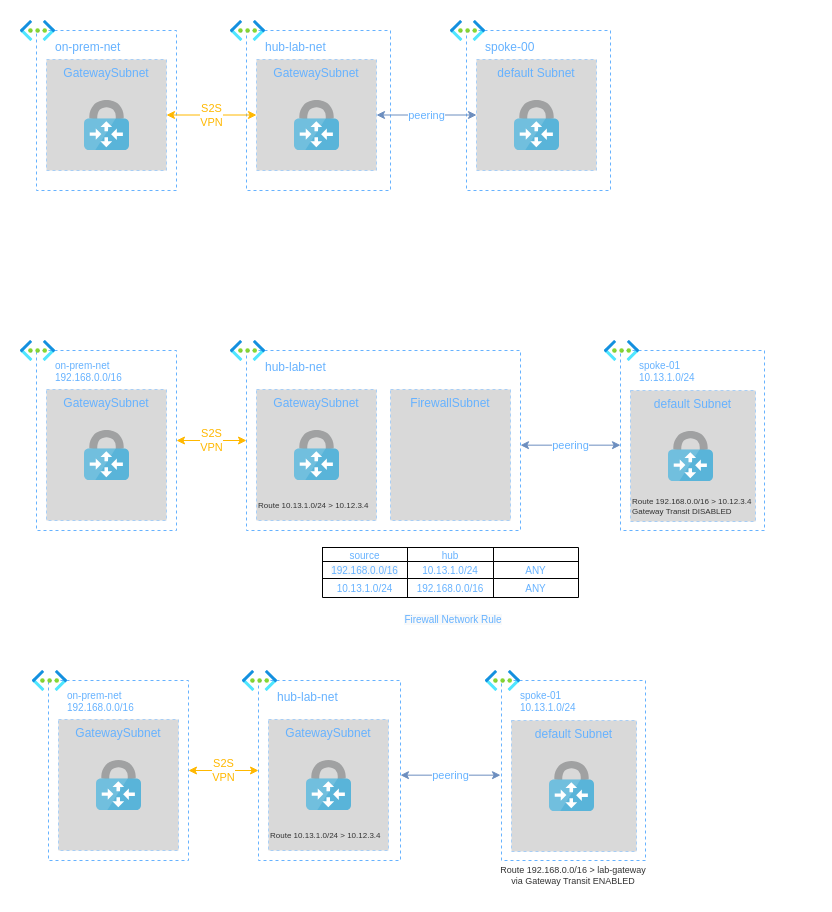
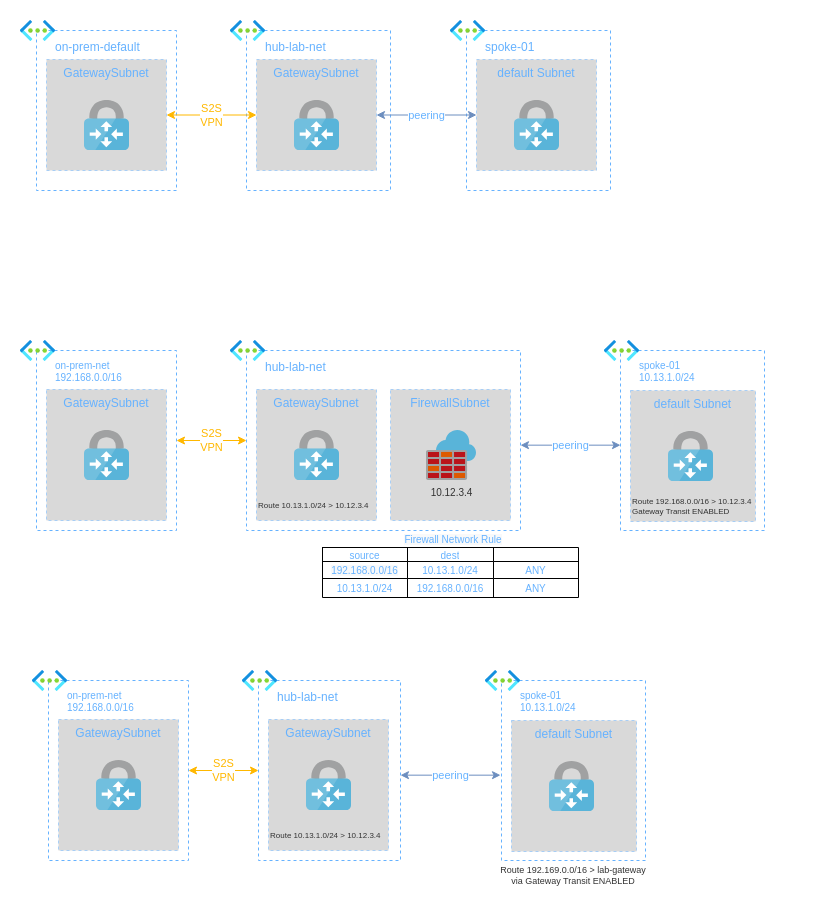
- <mxCell id="2" value="on-prem-net" style="rounded=0;whiteSpace=wrap;html=1;fillColor=none;dashed=1;align=left;verticalAlign=top;strokeColor=#66B2FF;fontColor=#66B2FF;spacingTop=3;spacingLeft=17;" vertex="1" parent="1"><mxGeometry x="36" y="30" width="140" height="160" as="geometry" /></mxCell>
+ <mxCell id="2" value="on-prem-default" style="rounded=0;whiteSpace=wrap;html=1;fillColor=none;dashed=1;align=left;verticalAlign=top;strokeColor=#66B2FF;fontColor=#66B2FF;spacingTop=3;spacingLeft=17;" vertex="1" parent="1"><mxGeometry x="36" y="30" width="140" height="160" as="geometry" /></mxCell>
- <mxCell id="10" value="spoke-00" style="rounded=0;whiteSpace=wrap;html=1;fillColor=none;dashed=1;align=left;verticalAlign=top;strokeColor=#66B2FF;fontColor=#66B2FF;spacingTop=3;spacingLeft=17;" vertex="1" parent="1"><mxGeometry x="466" y="30" width="144" height="160" as="geometry" /></mxCell>
+ <mxCell id="10" value="spoke-01" style="rounded=0;whiteSpace=wrap;html=1;fillColor=none;dashed=1;align=left;verticalAlign=top;strokeColor=#66B2FF;fontColor=#66B2FF;spacingTop=3;spacingLeft=17;" vertex="1" parent="1"><mxGeometry x="466" y="30" width="144" height="160" as="geometry" /></mxCell>
+ <mxCell id="31" value="10.12.3.4" style="sketch=0;aspect=fixed;html=1;points=[];align=center;image;fontSize=10;image=img/lib/mscae/Azure_Firewall.svg;fontColor=#333333;labelBackgroundColor=none;" vertex="1" parent="1"><mxGeometry x="426" y="430" width="50" height="50" as="geometry" /></mxCell>
- <mxCell id="32" value="Route 192.168.0.0/16 &amp;gt; 10.12.3.4&lt;br style=&quot;font-size: 8px;&quot;&gt;&lt;div style=&quot;font-size: 8px;&quot;&gt;&lt;span style=&quot;font-size: 8px;&quot;&gt;Gateway Transit DISABLED&lt;/span&gt;&lt;/div&gt;" style="text;html=1;strokeColor=none;fillColor=none;align=left;verticalAlign=middle;whiteSpace=wrap;rounded=0;fontColor=#333333;fontSize=8;" vertex="1" parent="1"><mxGeometry x="630" y="491" width="180" height="30" as="geometry" /></mxCell>
+ <mxCell id="32" value="Route 192.168.0.0/16 &amp;gt; 10.12.3.4&lt;br style=&quot;font-size: 8px;&quot;&gt;&lt;div style=&quot;font-size: 8px;&quot;&gt;&lt;span style=&quot;font-size: 8px;&quot;&gt;Gateway Transit ENABLED&lt;/span&gt;&lt;/div&gt;" style="text;html=1;strokeColor=none;fillColor=none;align=left;verticalAlign=middle;whiteSpace=wrap;rounded=0;fontColor=#333333;fontSize=8;" vertex="1" parent="1"><mxGeometry x="630" y="491" width="180" height="30" as="geometry" /></mxCell>
- <mxCell id="38" value="hub" style="shape=partialRectangle;html=1;whiteSpace=wrap;connectable=0;fillColor=none;top=0;left=0;bottom=0;right=0;overflow=hidden;labelBackgroundColor=none;fontSize=10;fontColor=#66B2FF;" vertex="1" parent="36"><mxGeometry x="85" width="86" height="14" as="geometry"><mxRectangle width="86" height="14" as="alternateBounds" /></mxGeometry></mxCell>
+ <mxCell id="38" value="dest" style="shape=partialRectangle;html=1;whiteSpace=wrap;connectable=0;fillColor=none;top=0;left=0;bottom=0;right=0;overflow=hidden;labelBackgroundColor=none;fontSize=10;fontColor=#66B2FF;" vertex="1" parent="36"><mxGeometry x="85" width="86" height="14" as="geometry"><mxRectangle width="86" height="14" as="alternateBounds" /></mxGeometry></mxCell>
- <mxCell id="48" value="&lt;span style=&quot;color: rgb(102 , 178 , 255) ; font-family: &amp;#34;helvetica&amp;#34; ; font-size: 10px ; font-style: normal ; font-weight: 400 ; letter-spacing: normal ; text-align: center ; text-indent: 0px ; text-transform: none ; word-spacing: 0px ; background-color: rgb(248 , 249 , 250) ; display: inline ; float: none&quot;&gt;Firewall Network Rule&lt;/span&gt;" style="shape=partialRectangle;html=1;whiteSpace=wrap;connectable=0;fillColor=none;top=0;left=0;bottom=0;right=0;overflow=hidden;labelBackgroundColor=none;fontSize=10;fontColor=#66B2FF;" vertex="1" parent="1"><mxGeometry x="396" y="610" width="114" height="17" as="geometry"><mxRectangle width="85" height="17" as="alternateBounds" /></mxGeometry></mxCell>
+ <mxCell id="48" value="&lt;span style=&quot;color: rgb(102 , 178 , 255) ; font-family: &amp;#34;helvetica&amp;#34; ; font-size: 10px ; font-style: normal ; font-weight: 400 ; letter-spacing: normal ; text-align: center ; text-indent: 0px ; text-transform: none ; word-spacing: 0px ; background-color: rgb(248 , 249 , 250) ; display: inline ; float: none&quot;&gt;Firewall Network Rule&lt;/span&gt;" style="shape=partialRectangle;html=1;whiteSpace=wrap;connectable=0;fillColor=none;top=0;left=0;bottom=0;right=0;overflow=hidden;labelBackgroundColor=none;fontSize=10;fontColor=#66B2FF;" vertex="1" parent="1"><mxGeometry x="396" y="530" width="114" height="17" as="geometry"><mxRectangle width="85" height="17" as="alternateBounds" /></mxGeometry></mxCell>
- <mxCell id="16" value="Route 192.168.0.0/16 &amp;gt; lab-gateway&lt;br style=&quot;font-size: 9px;&quot;&gt;via Gateway Transit ENABLED" style="text;html=1;strokeColor=none;fillColor=none;align=center;verticalAlign=middle;whiteSpace=wrap;rounded=0;fontColor=#333333;fontSize=9;" vertex="1" parent="1"><mxGeometry x="493" y="860" width="160" height="30" as="geometry" /></mxCell>
+ <mxCell id="16" value="Route 192.169.0.0/16 &amp;gt; lab-gateway&lt;br style=&quot;font-size: 9px;&quot;&gt;via Gateway Transit ENABLED" style="text;html=1;strokeColor=none;fillColor=none;align=center;verticalAlign=middle;whiteSpace=wrap;rounded=0;fontColor=#333333;fontSize=9;" vertex="1" parent="1"><mxGeometry x="493" y="860" width="160" height="30" as="geometry" /></mxCell>
